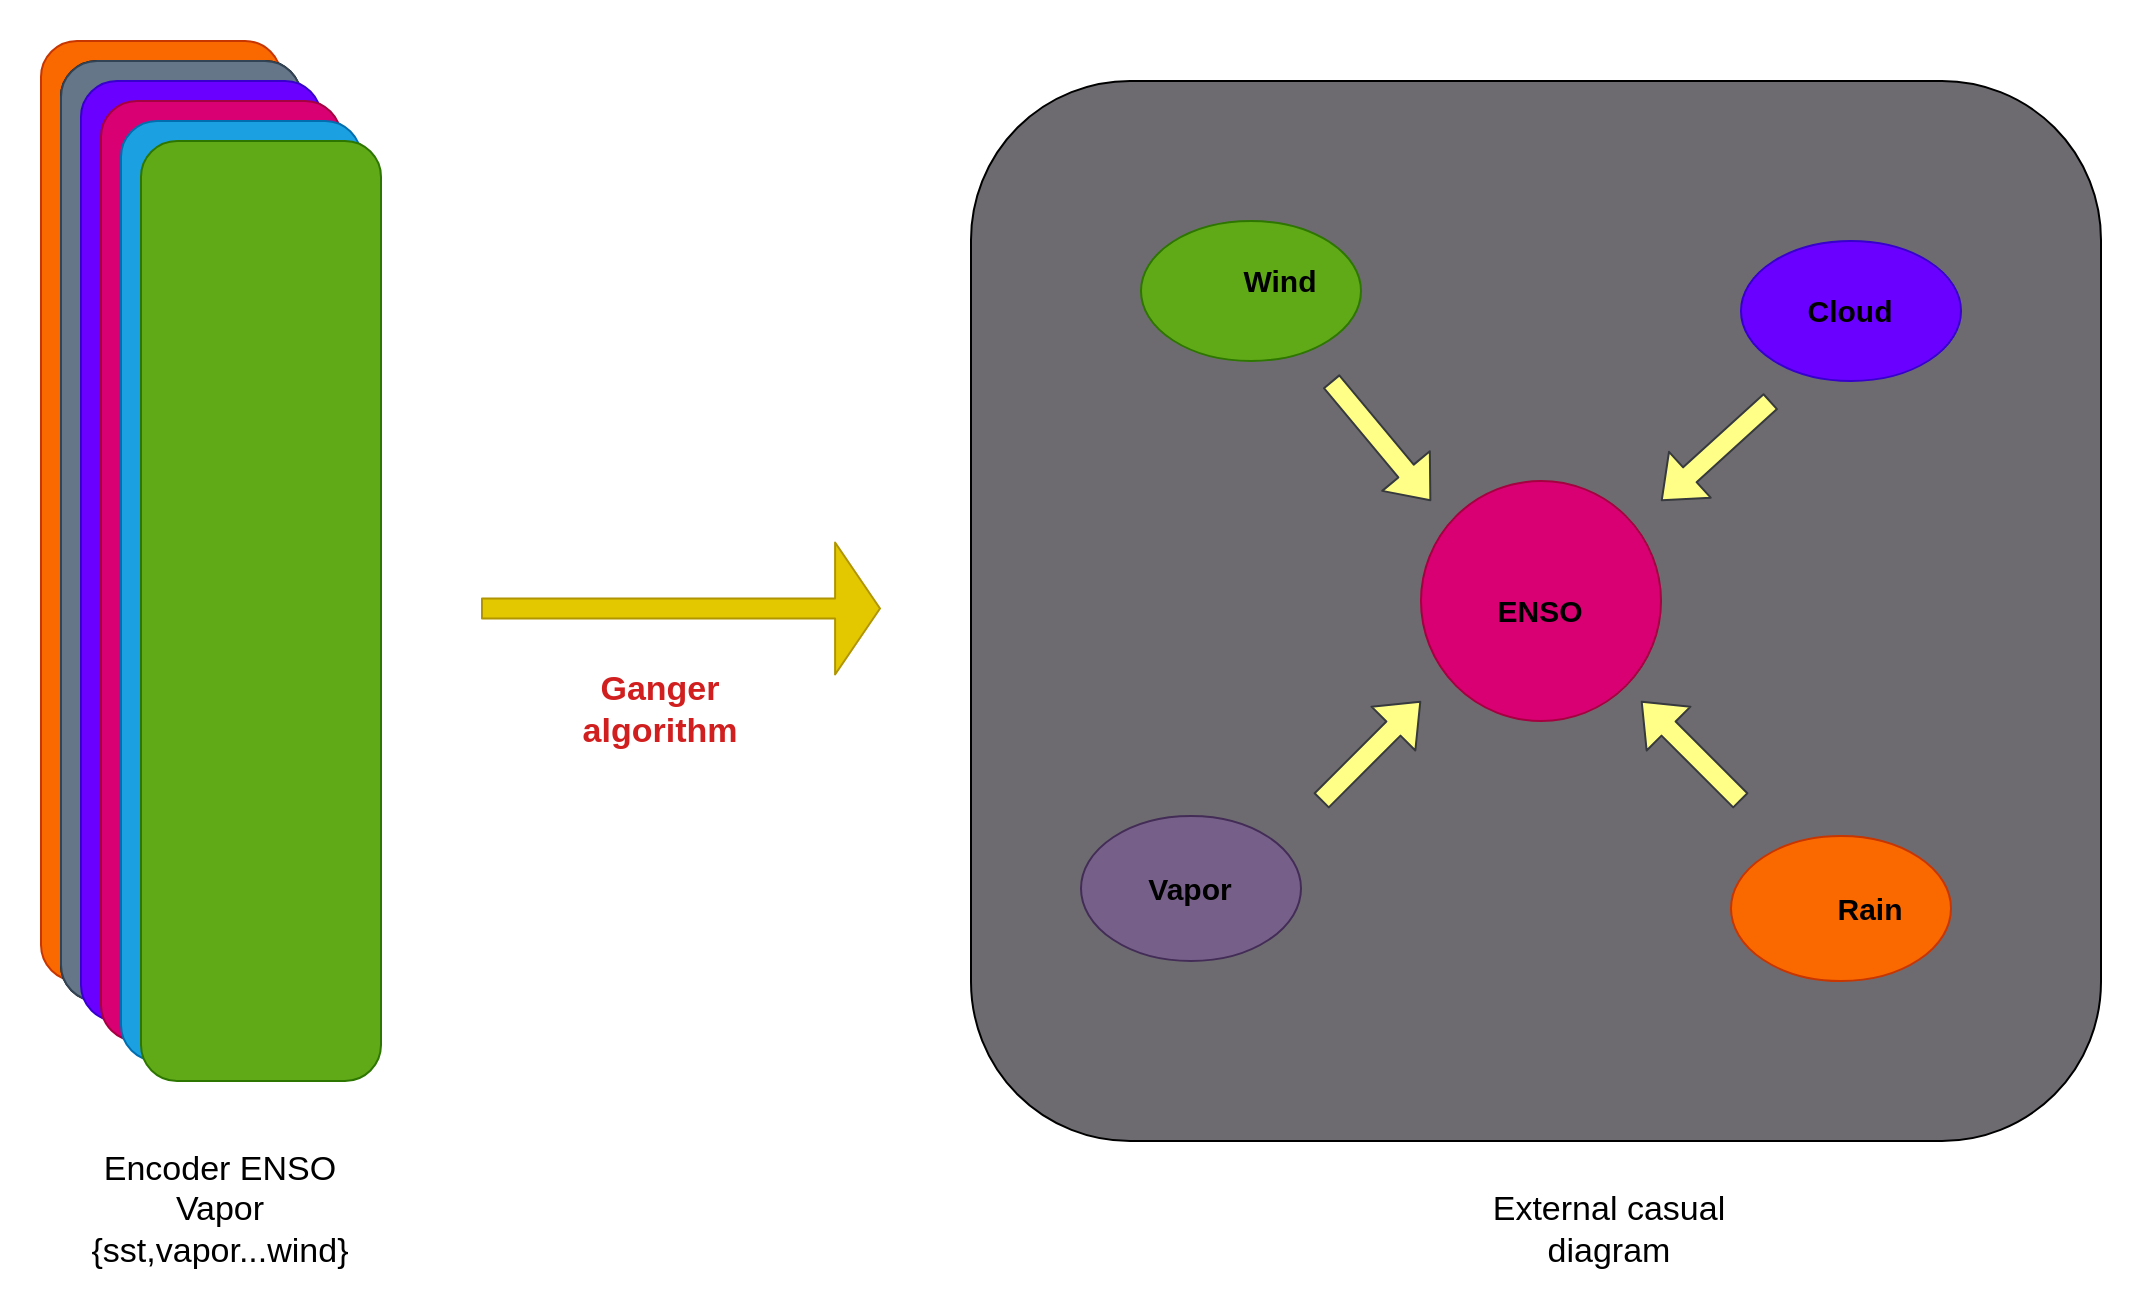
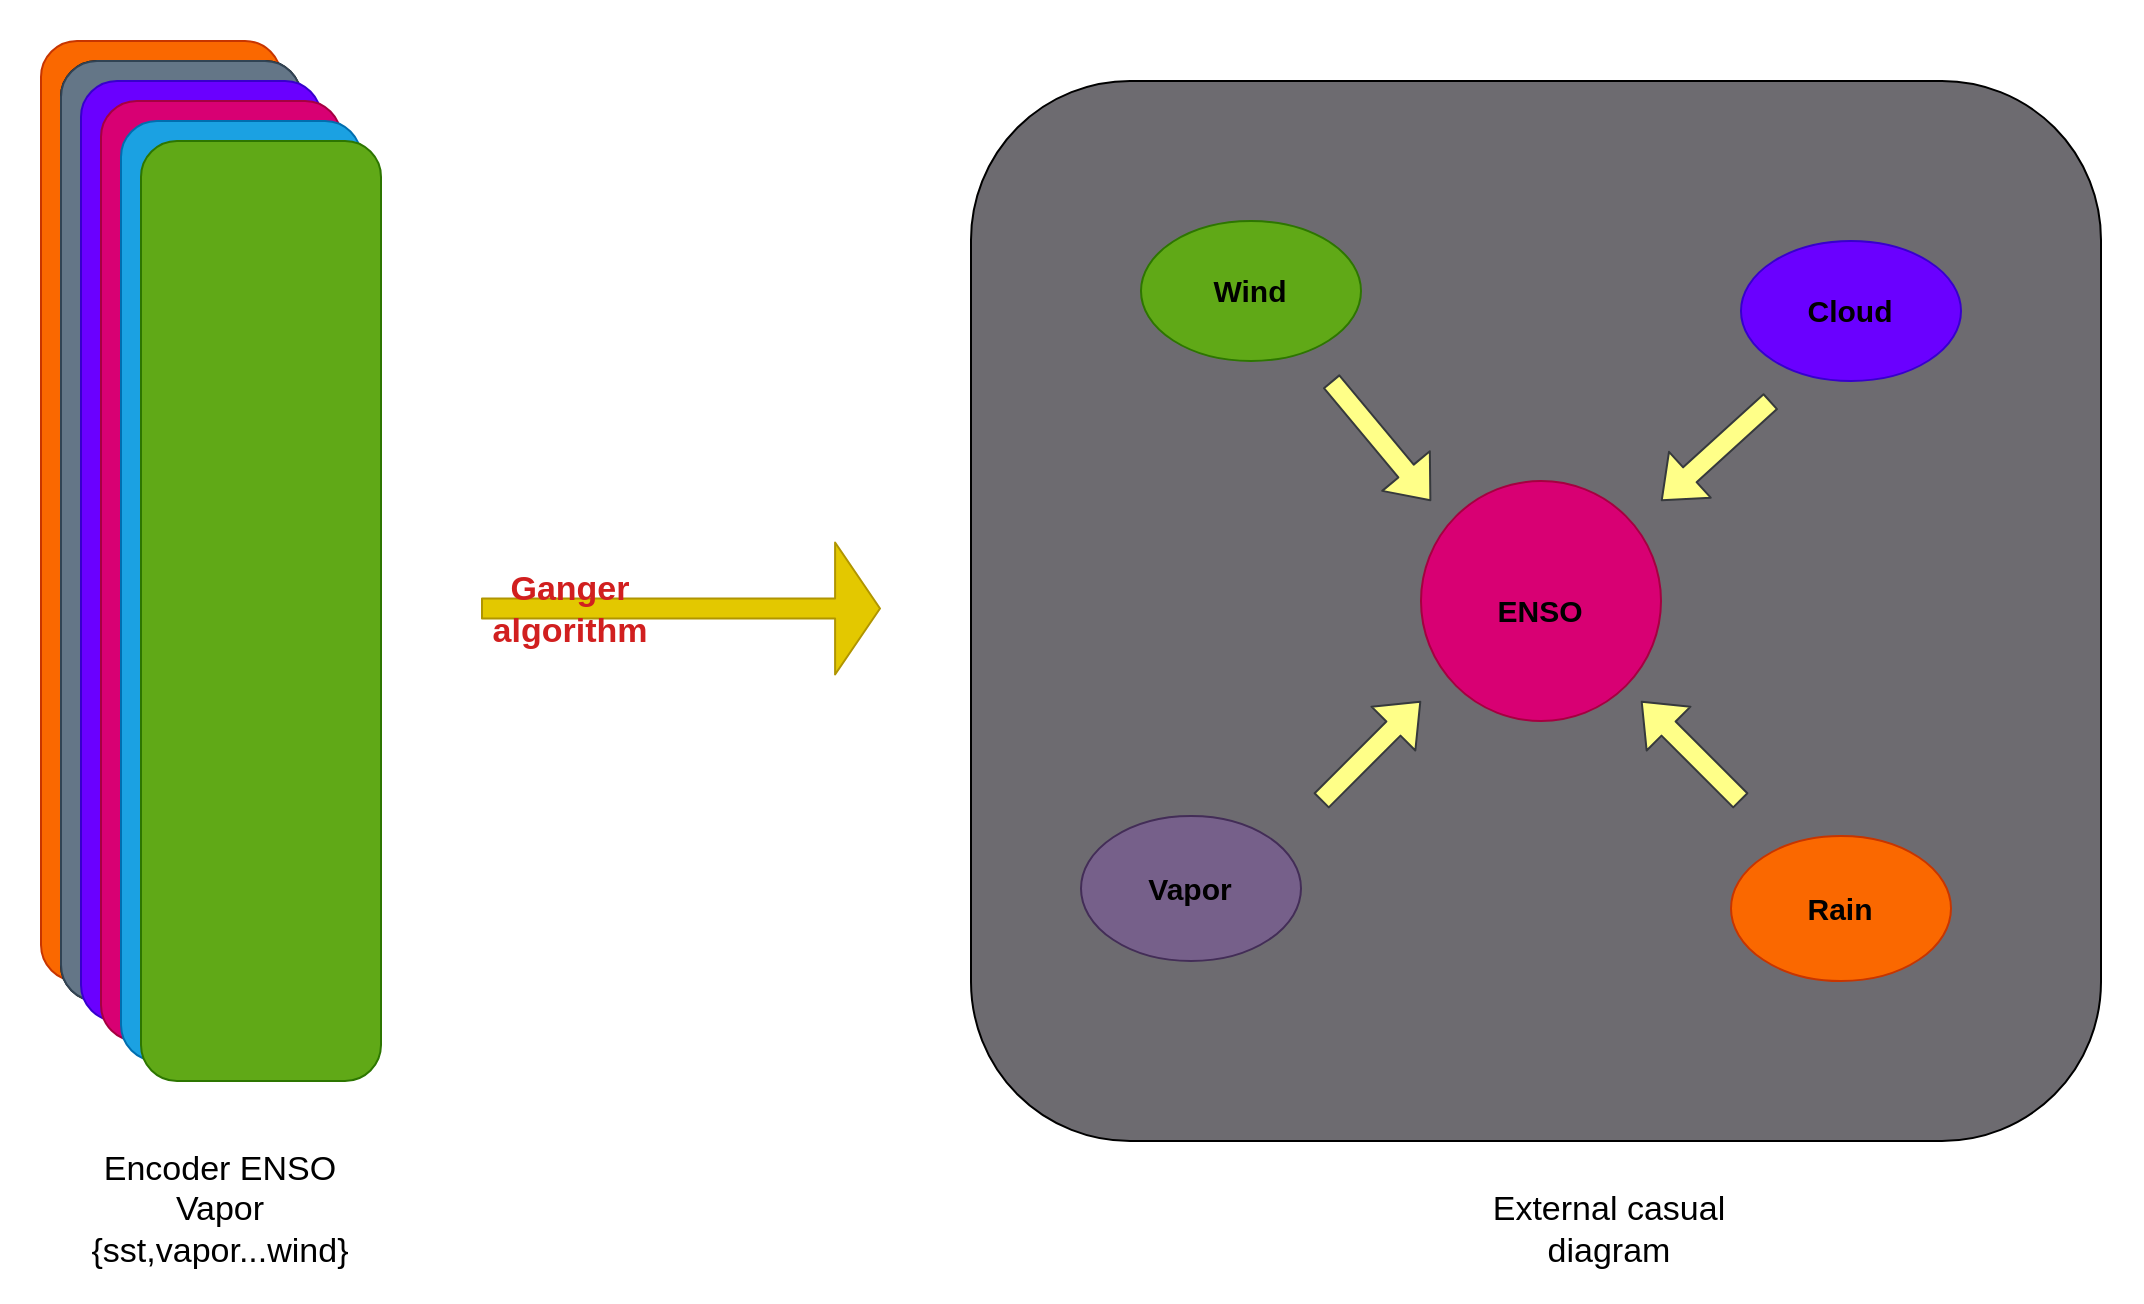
- <mxCell id="9" value="&lt;b&gt;&lt;font style=&quot;font-size: 15px;&quot;&gt;Wind&lt;/font&gt;&lt;/b&gt;" style="text;html=1;strokeColor=none;fillColor=none;align=center;verticalAlign=middle;whiteSpace=wrap;rounded=0;" vertex="1" parent="1"><mxGeometry x="610" y="125" width="60" height="30" as="geometry" /></mxCell>
+ <mxCell id="9" value="&lt;b&gt;&lt;font style=&quot;font-size: 15px;&quot;&gt;Wind&lt;/font&gt;&lt;/b&gt;" style="text;html=1;strokeColor=none;fillColor=none;align=center;verticalAlign=middle;whiteSpace=wrap;rounded=0;" vertex="1" parent="1"><mxGeometry x="595" y="130" width="60" height="30" as="geometry" /></mxCell>
- <mxCell id="26" value="&lt;font color=&quot;#d11f1f&quot; style=&quot;font-size: 17px;&quot;&gt;&lt;b&gt;Ganger algorithm&lt;/b&gt;&lt;/font&gt;" style="text;html=1;strokeColor=none;fillColor=none;align=center;verticalAlign=middle;whiteSpace=wrap;rounded=0;" vertex="1" parent="1"><mxGeometry x="300" y="340" width="60" height="30" as="geometry" /></mxCell>
+ <mxCell id="26" value="&lt;font color=&quot;#d11f1f&quot; style=&quot;font-size: 17px;&quot;&gt;&lt;b&gt;Ganger algorithm&lt;/b&gt;&lt;/font&gt;" style="text;html=1;strokeColor=none;fillColor=none;align=center;verticalAlign=middle;whiteSpace=wrap;rounded=0;" vertex="1" parent="1"><mxGeometry x="255" y="290" width="60" height="30" as="geometry" /></mxCell>
- <mxCell id="12" value="&lt;b&gt;&lt;font style=&quot;font-size: 15px;&quot;&gt;Rain&lt;/font&gt;&lt;/b&gt;" style="text;html=1;strokeColor=none;fillColor=none;align=center;verticalAlign=middle;whiteSpace=wrap;rounded=0;" vertex="1" parent="1"><mxGeometry x="905" y="438.75" width="60" height="30" as="geometry" /></mxCell>
+ <mxCell id="12" value="&lt;b&gt;&lt;font style=&quot;font-size: 15px;&quot;&gt;Rain&lt;/font&gt;&lt;/b&gt;" style="text;html=1;strokeColor=none;fillColor=none;align=center;verticalAlign=middle;whiteSpace=wrap;rounded=0;" vertex="1" parent="1"><mxGeometry x="890" y="438.75" width="60" height="30" as="geometry" /></mxCell>
